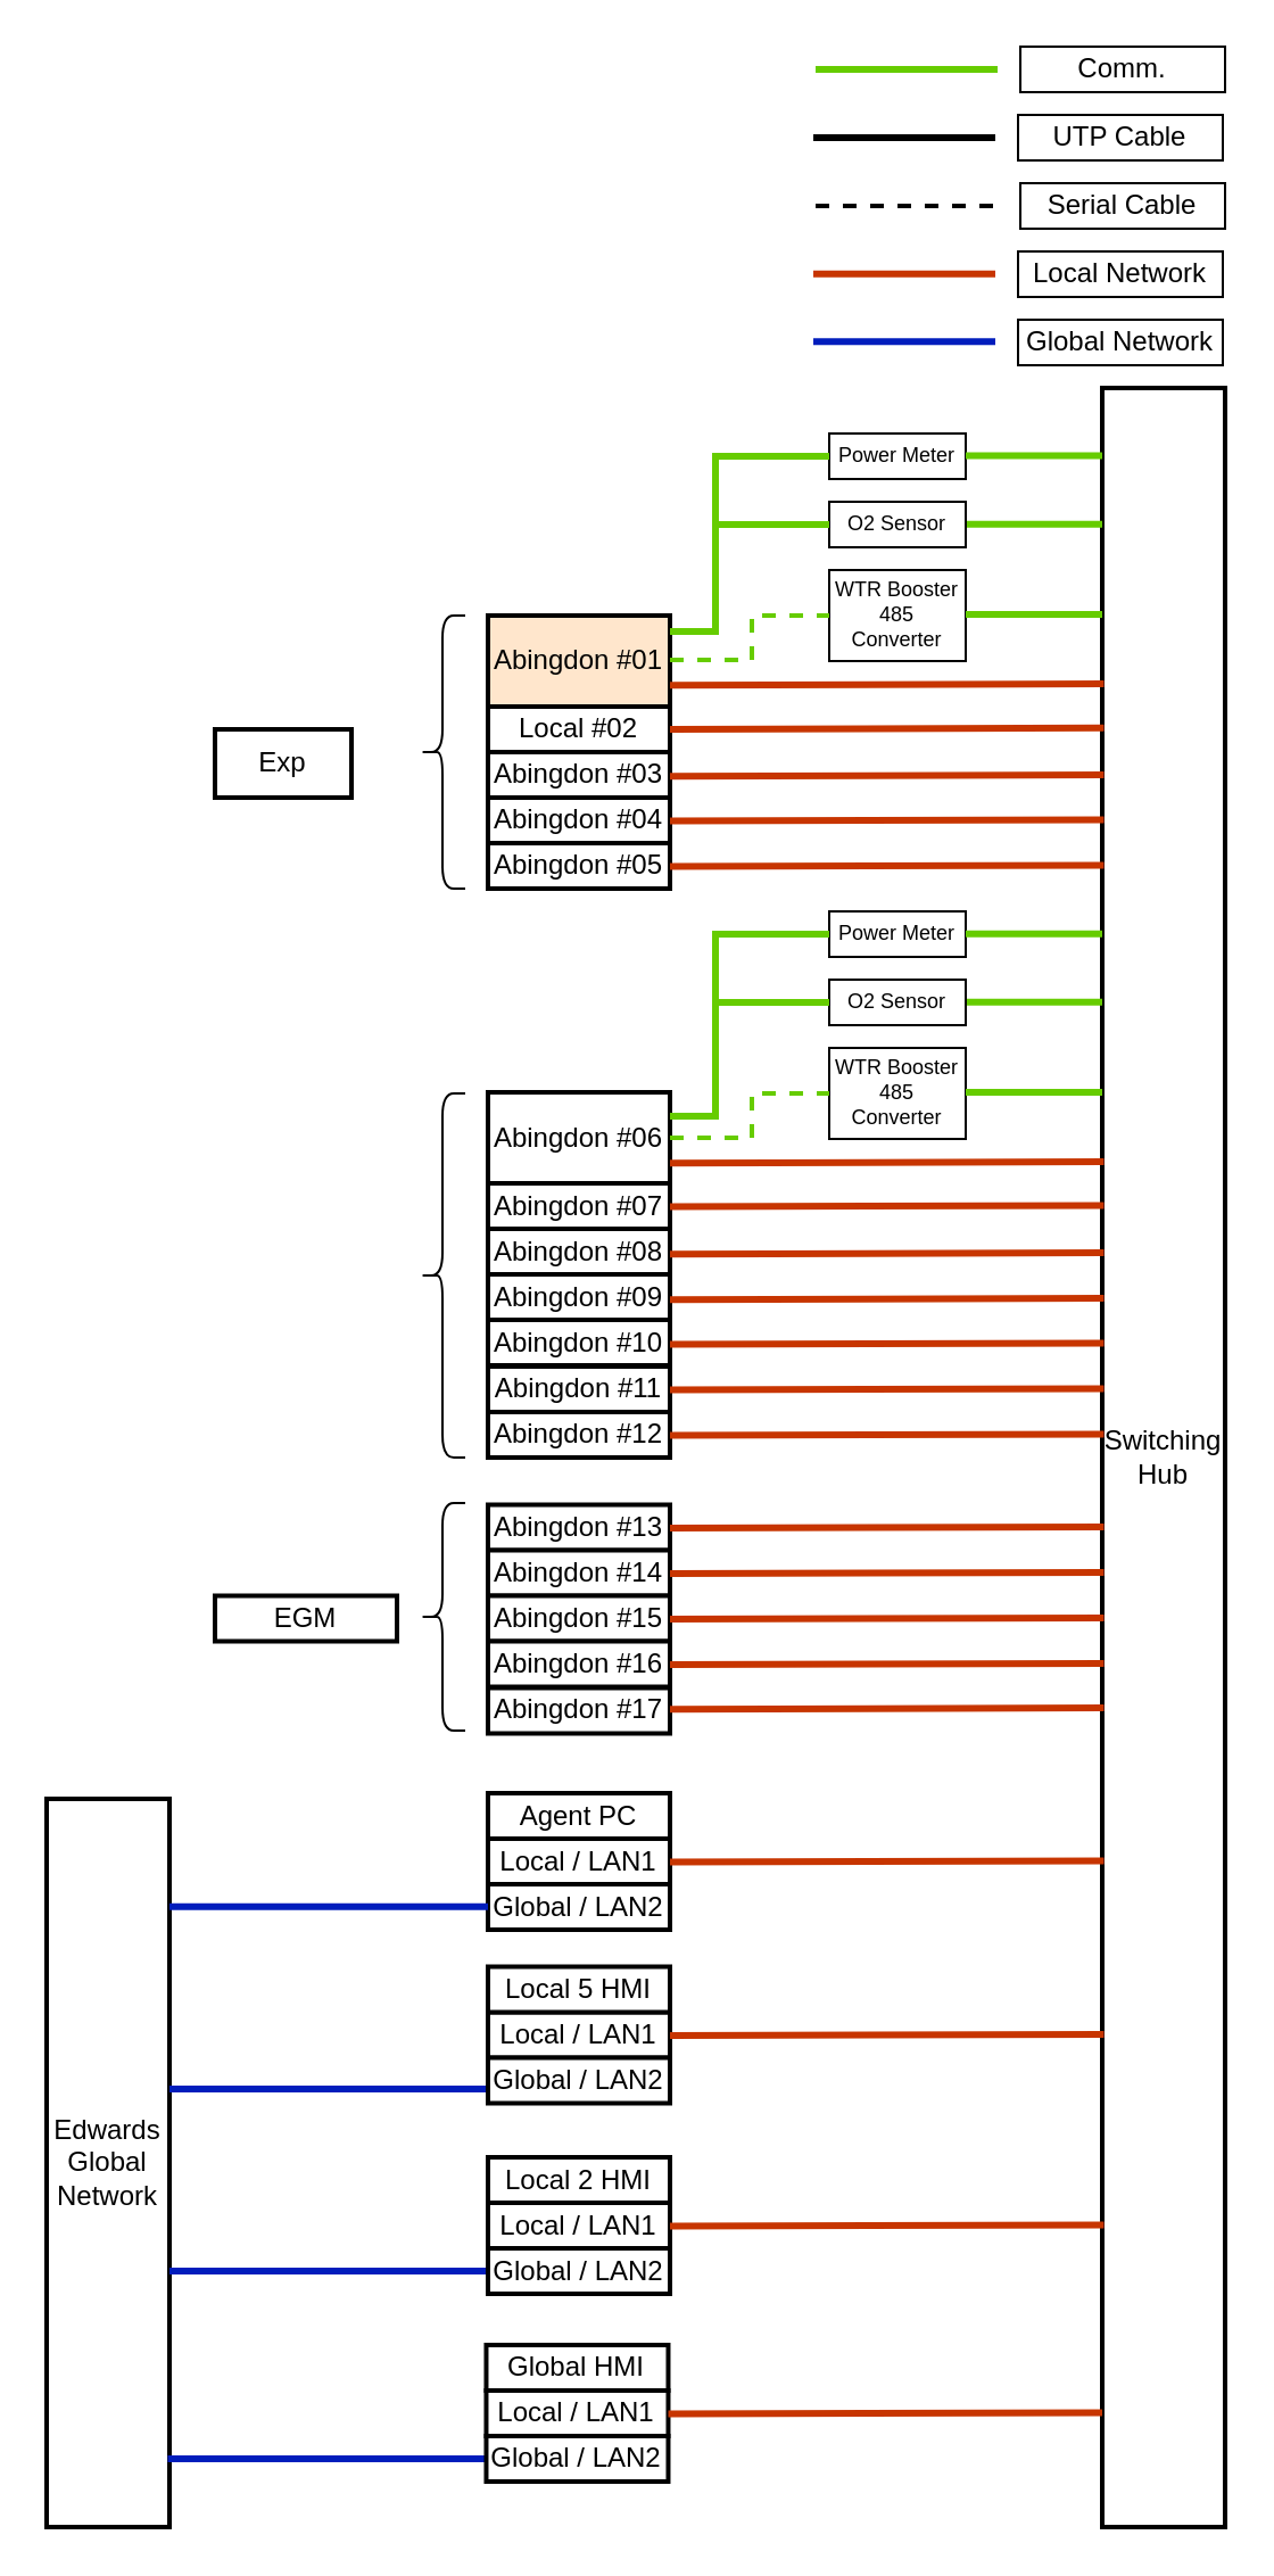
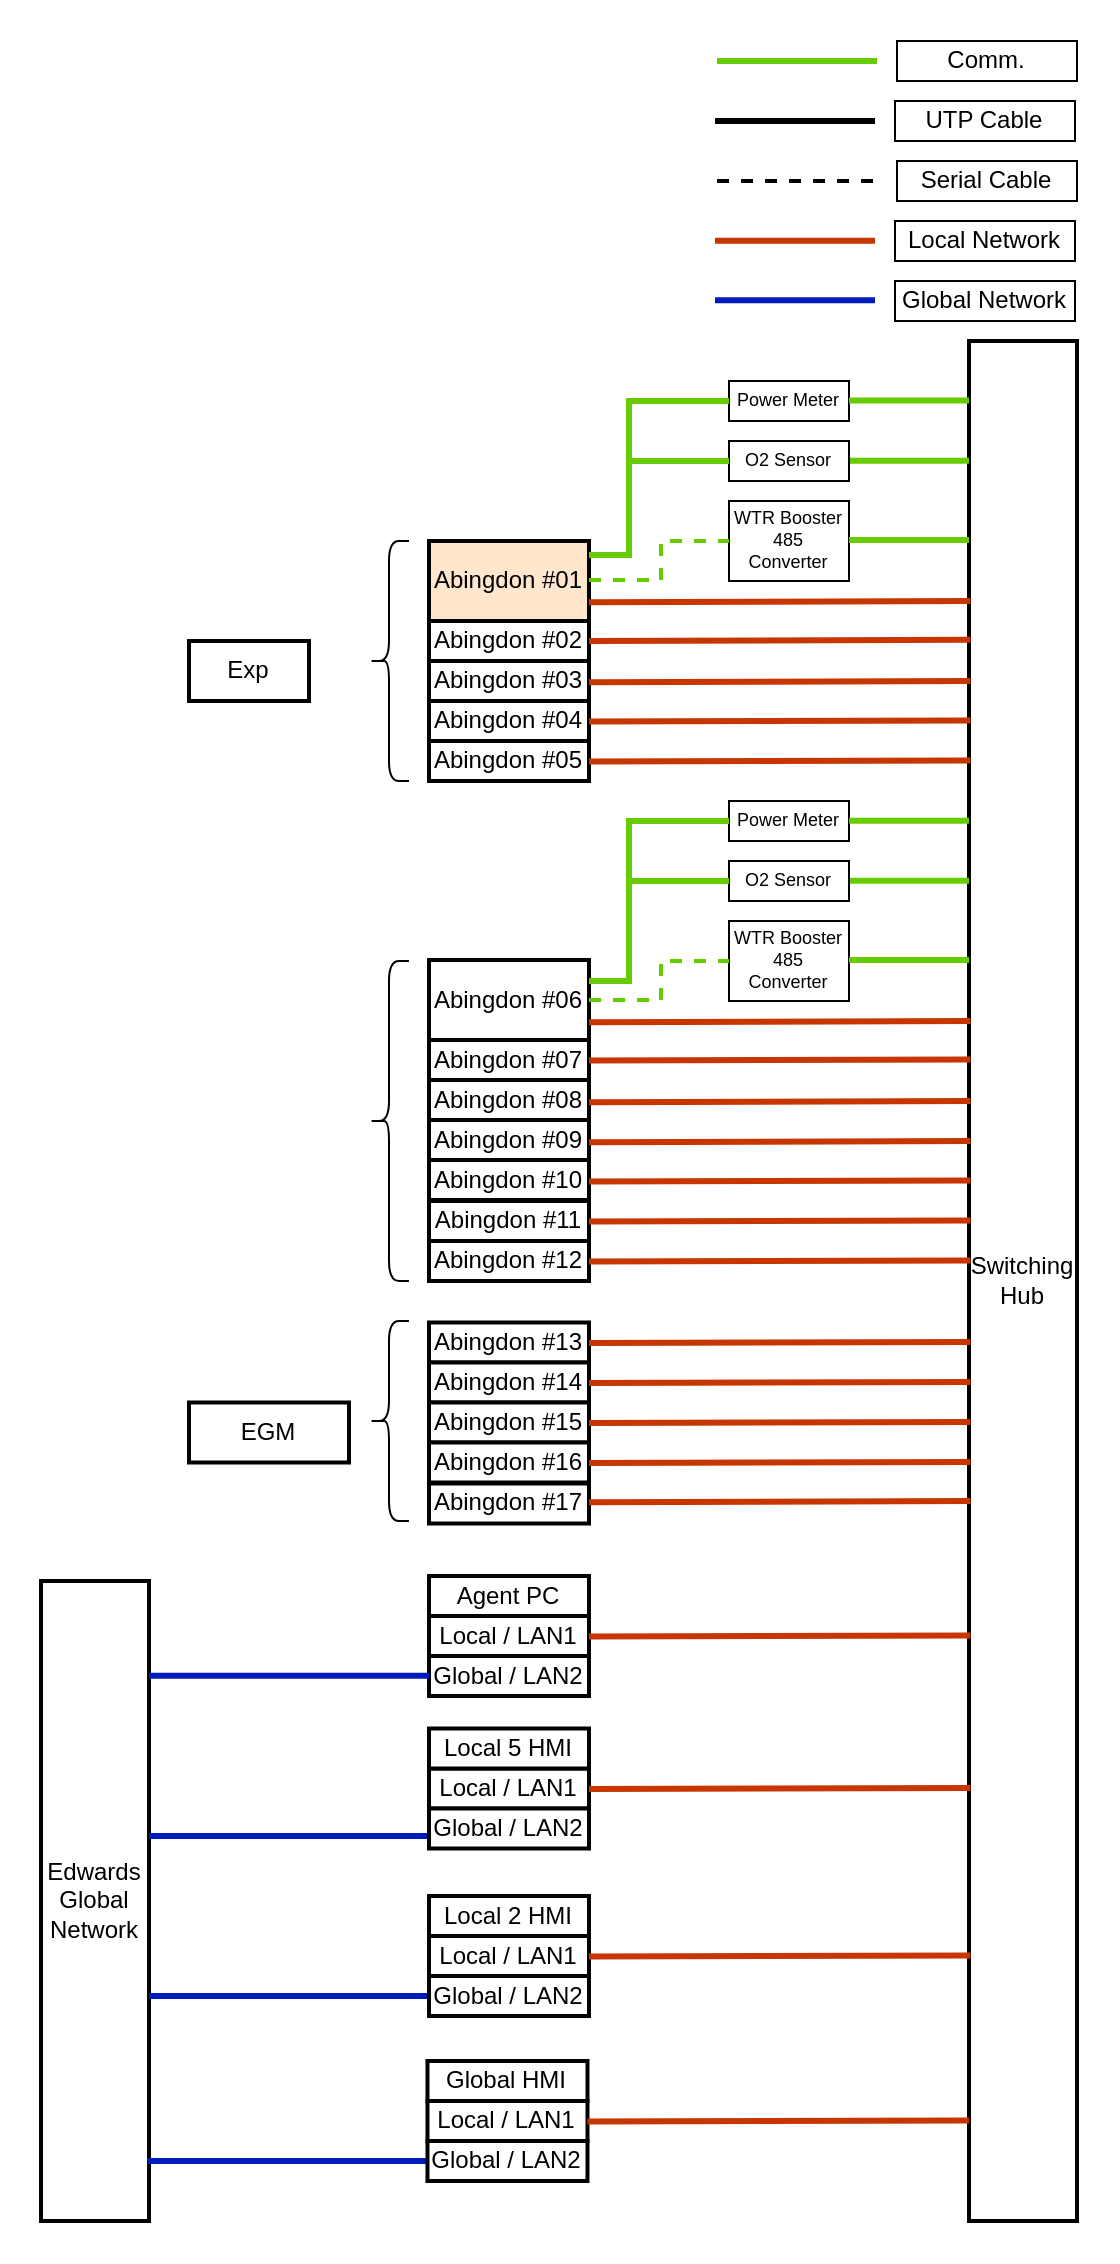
- <mxCell id="11" value="Local #02" style="rounded=0;whiteSpace=wrap;html=1;strokeWidth=2;" parent="1" vertex="1"><mxGeometry x="214" y="310" width="80" height="20" as="geometry" /></mxCell>
+ <mxCell id="11" value="Abingdon #02" style="rounded=0;whiteSpace=wrap;html=1;strokeWidth=2;" parent="1" vertex="1"><mxGeometry x="214" y="310" width="80" height="20" as="geometry" /></mxCell>
- <mxCell id="46" value="EGM" style="rounded=0;whiteSpace=wrap;html=1;strokeWidth=2;" parent="1" vertex="1"><mxGeometry x="94" y="700.75" width="80" height="20" as="geometry" /></mxCell>
+ <mxCell id="46" value="EGM" style="rounded=0;whiteSpace=wrap;html=1;strokeWidth=2;" parent="1" vertex="1"><mxGeometry x="94" y="700.75" width="80" height="30" as="geometry" /></mxCell>
